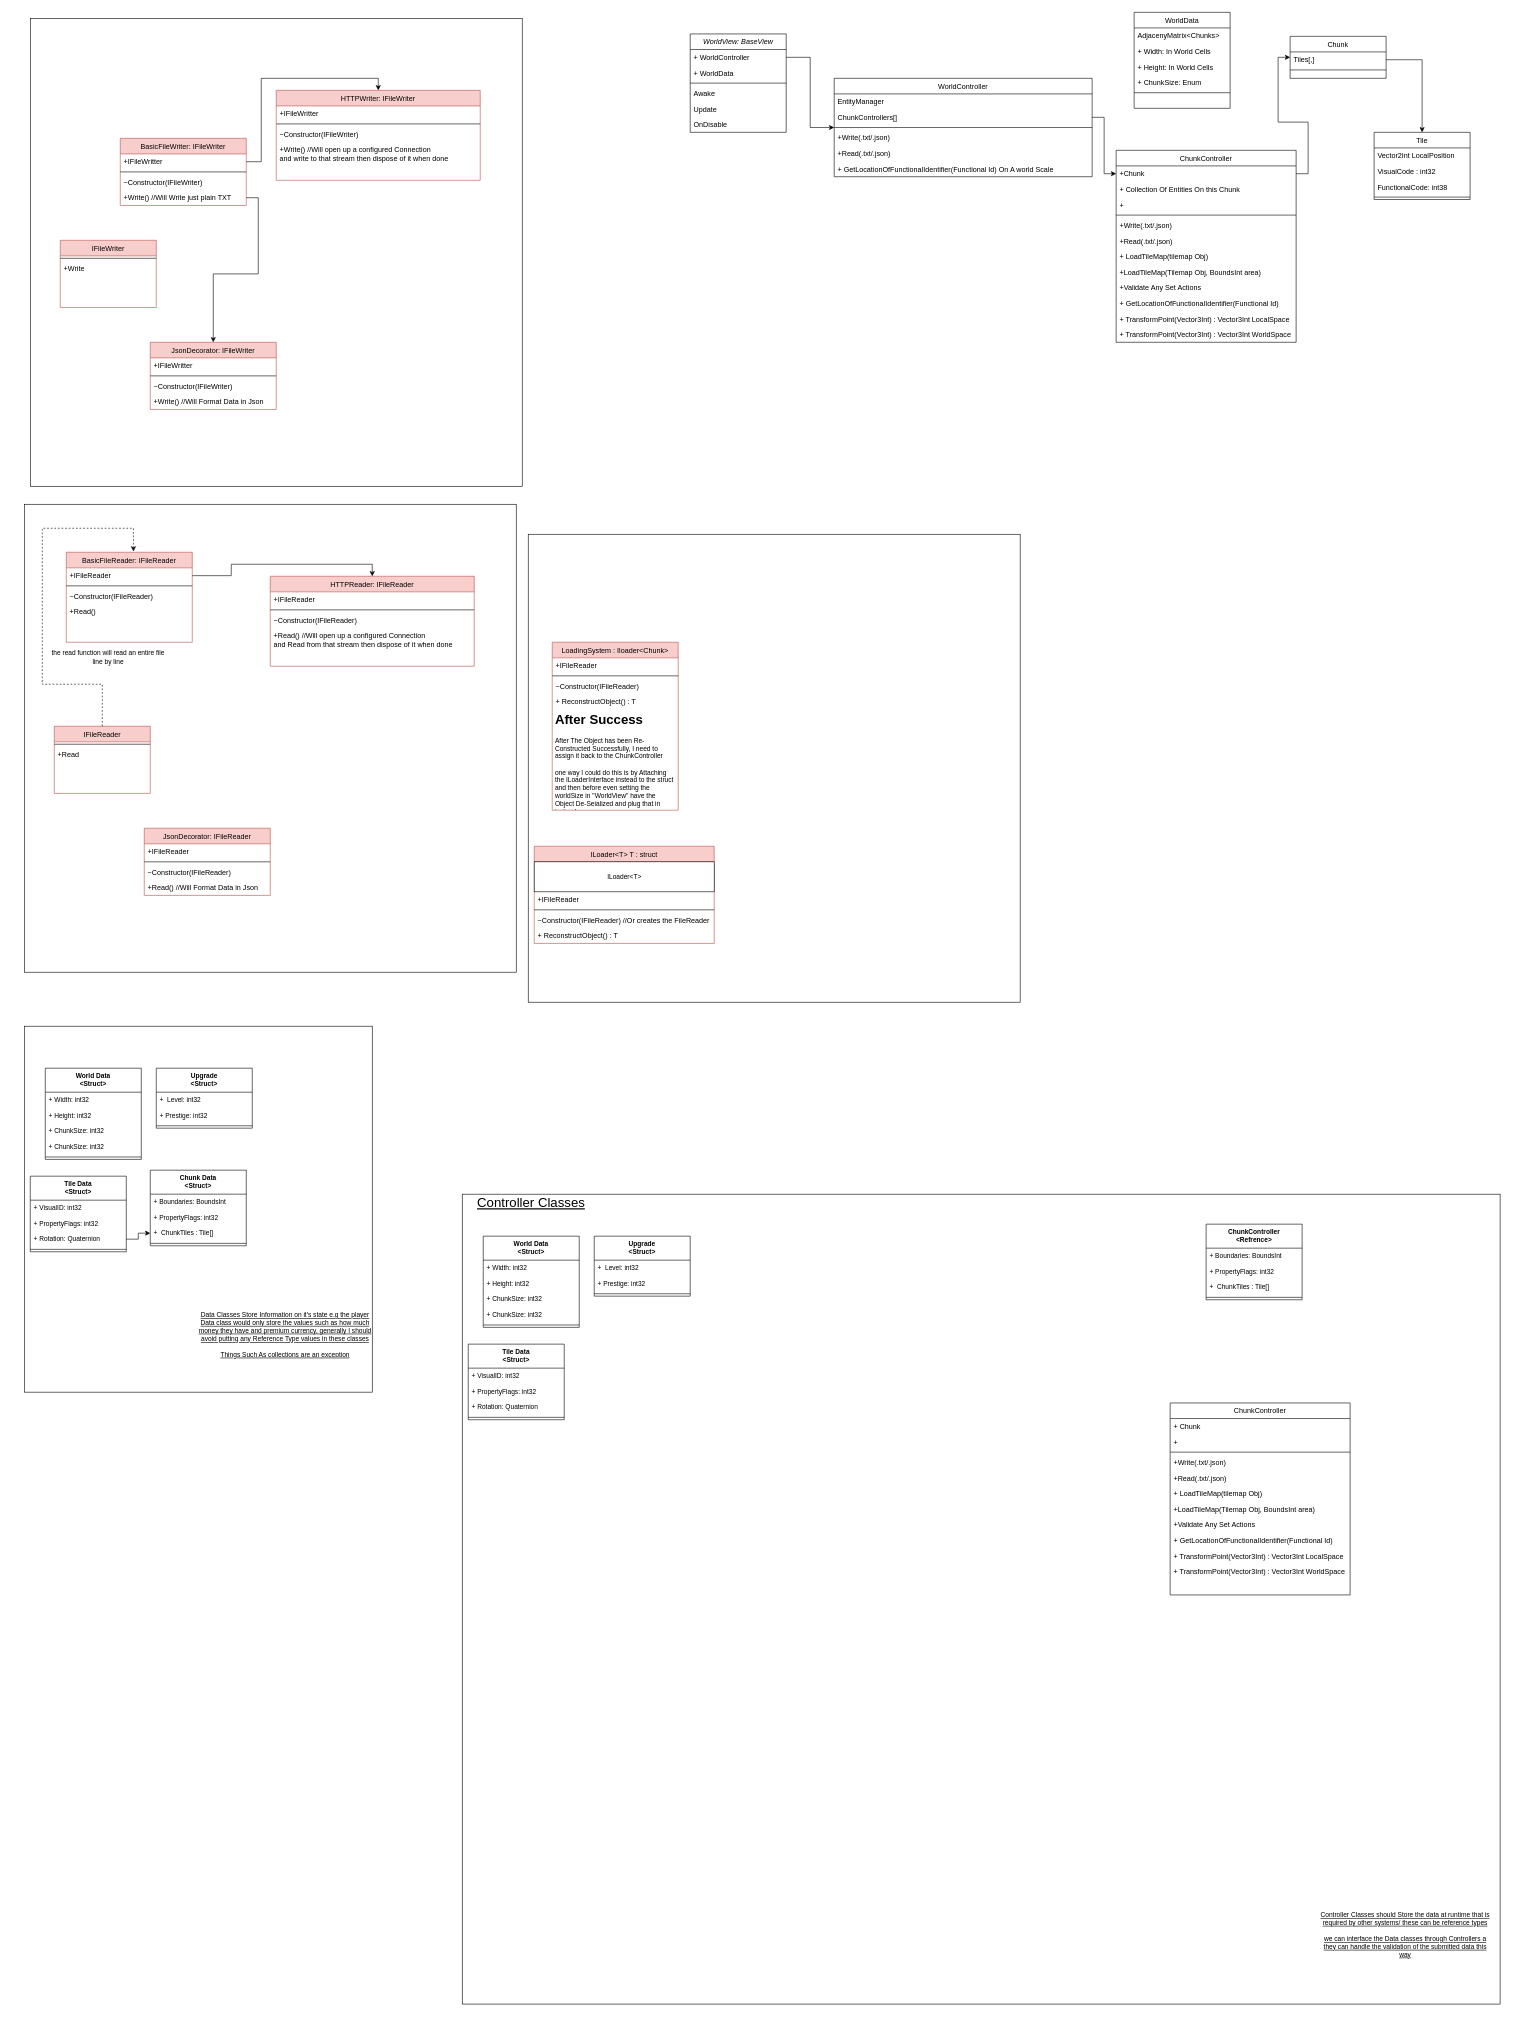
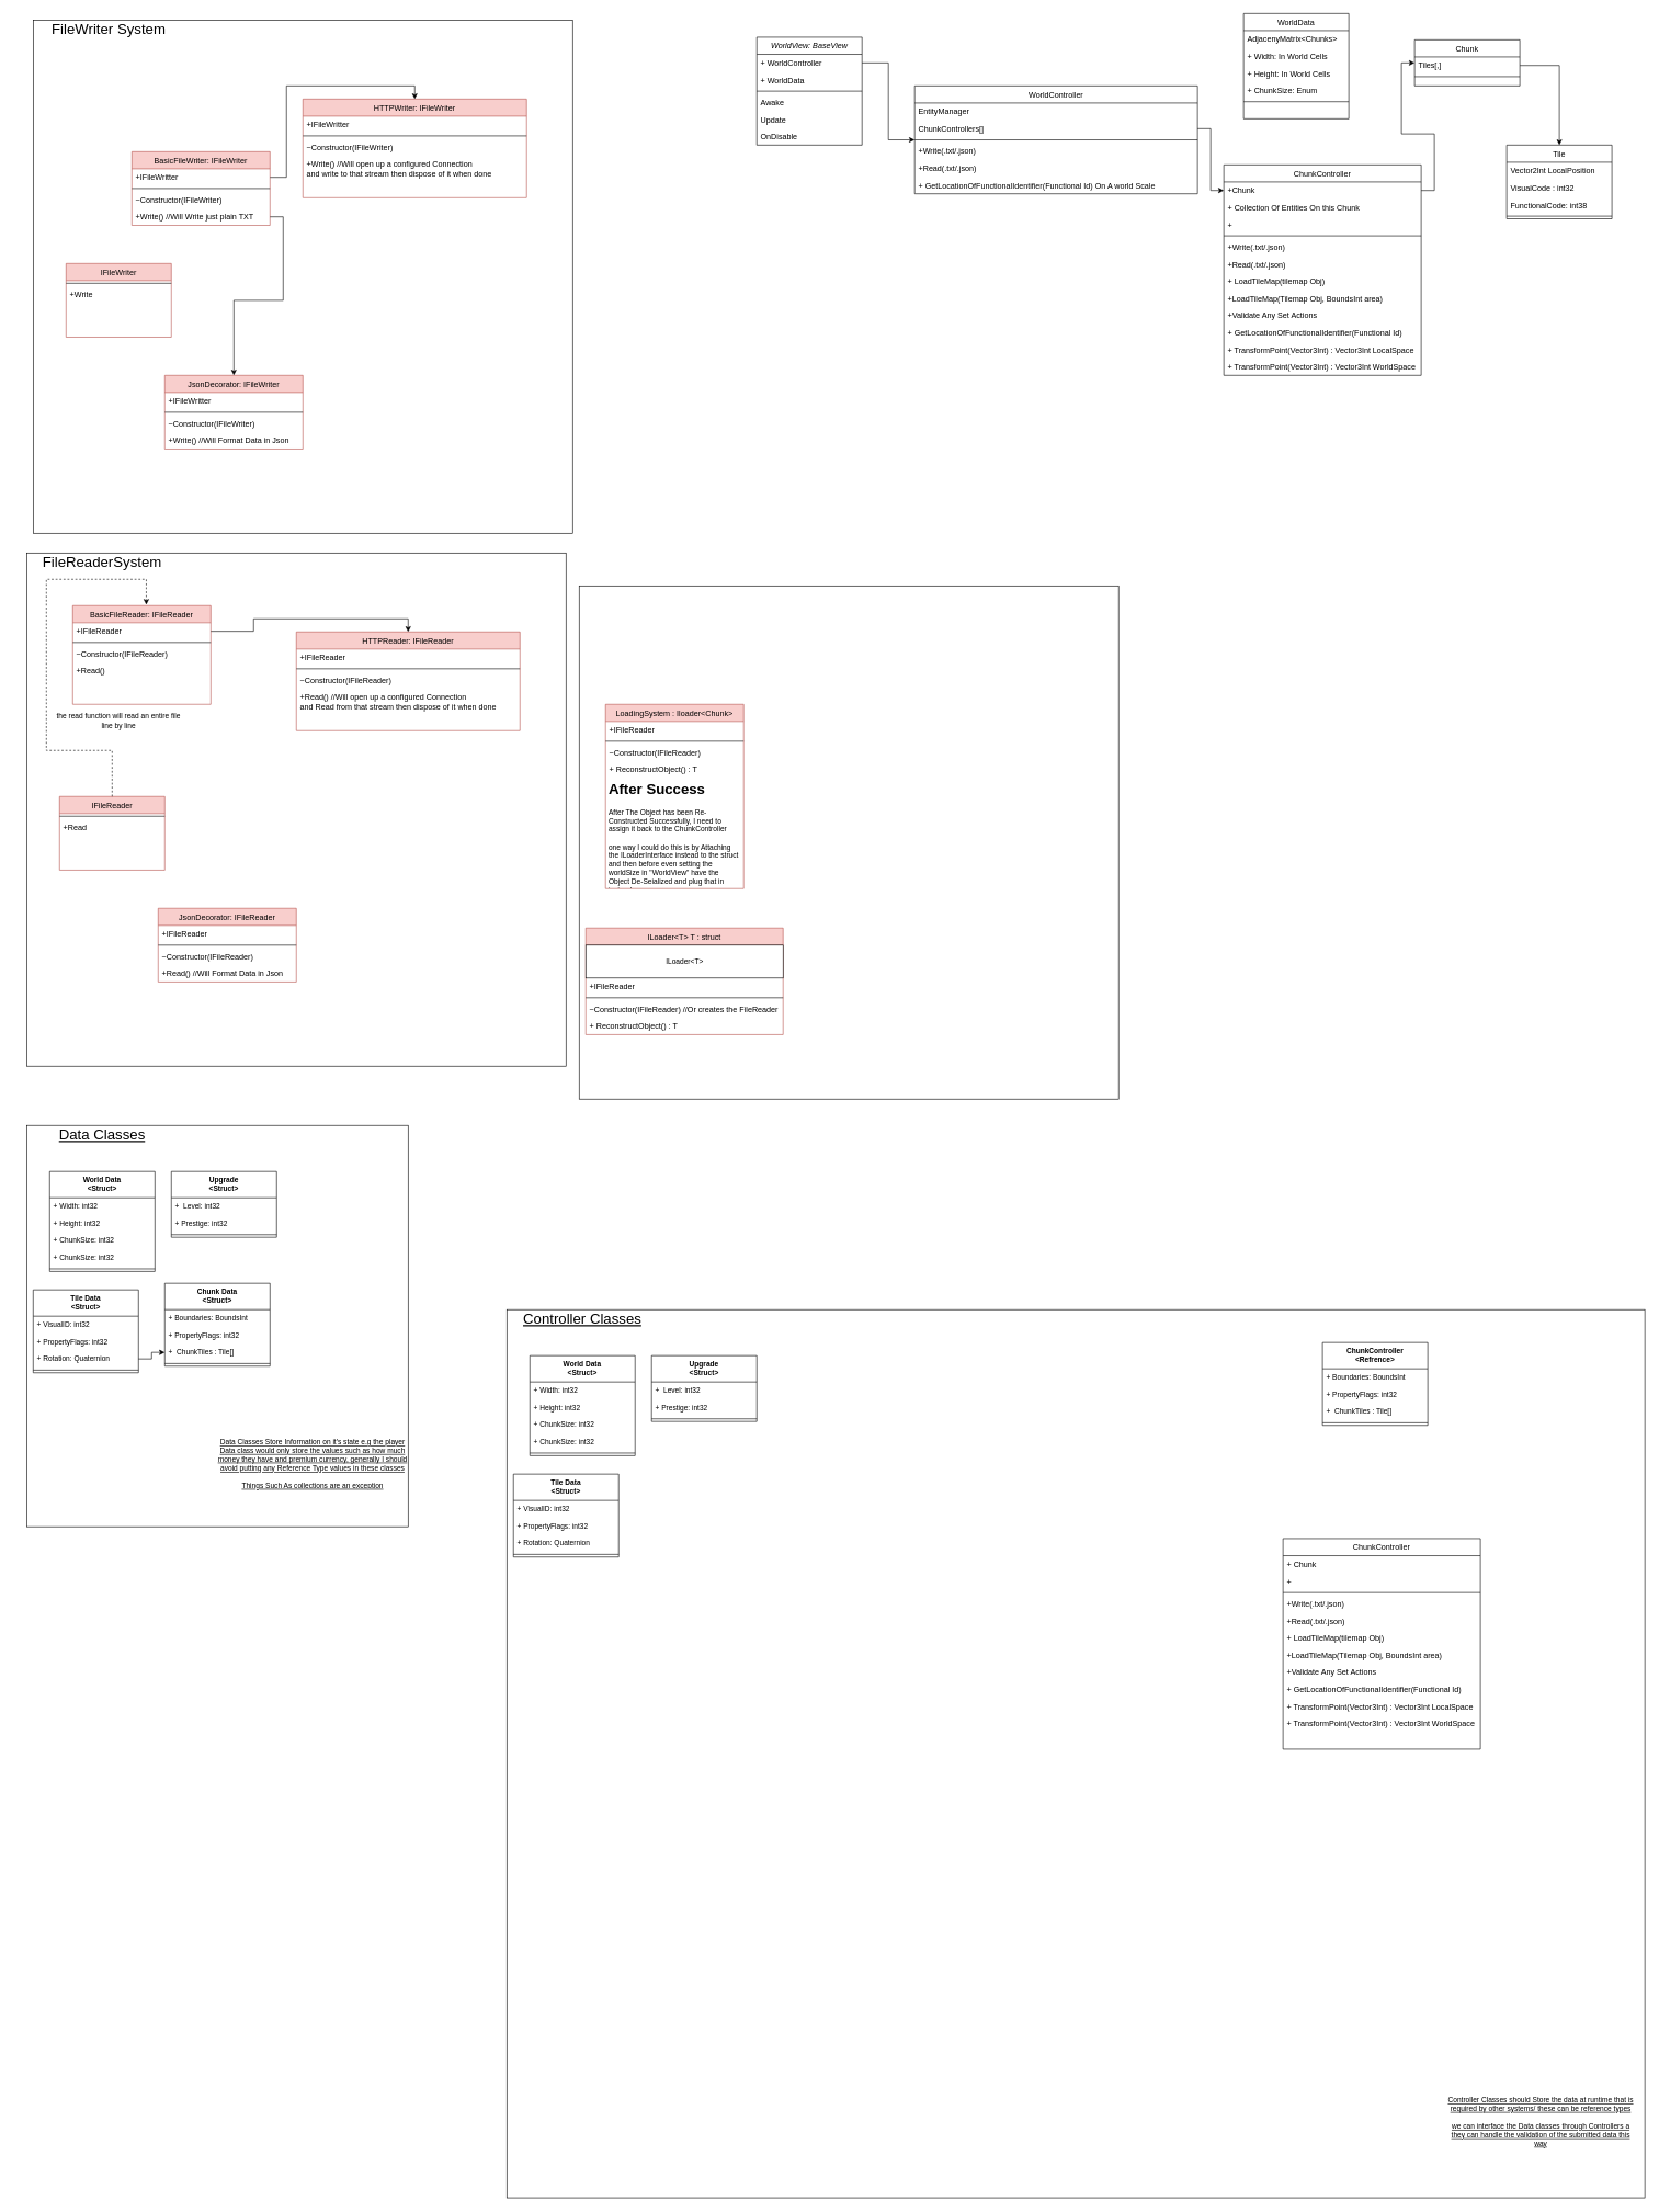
+ <mxCell id="50" value="FileWriter System" style="text;html=1;strokeColor=none;fillColor=none;align=center;verticalAlign=middle;whiteSpace=wrap;rounded=0;fontSize=22;" parent="48" vertex="1"><mxGeometry width="230" height="30" as="geometry" /></mxCell>
+ <mxCell id="74" value="FileReaderSystem" style="text;html=1;strokeColor=none;fillColor=none;align=center;verticalAlign=middle;whiteSpace=wrap;rounded=0;fontSize=22;" parent="72" vertex="1"><mxGeometry width="230" height="30" as="geometry" /></mxCell>
+ <mxCell id="100" value="Data Classes" style="text;html=1;strokeColor=none;fillColor=none;align=center;verticalAlign=middle;whiteSpace=wrap;rounded=0;fontSize=22;fontStyle=4" parent="98" vertex="1"><mxGeometry width="230" height="30" as="geometry" /></mxCell>
